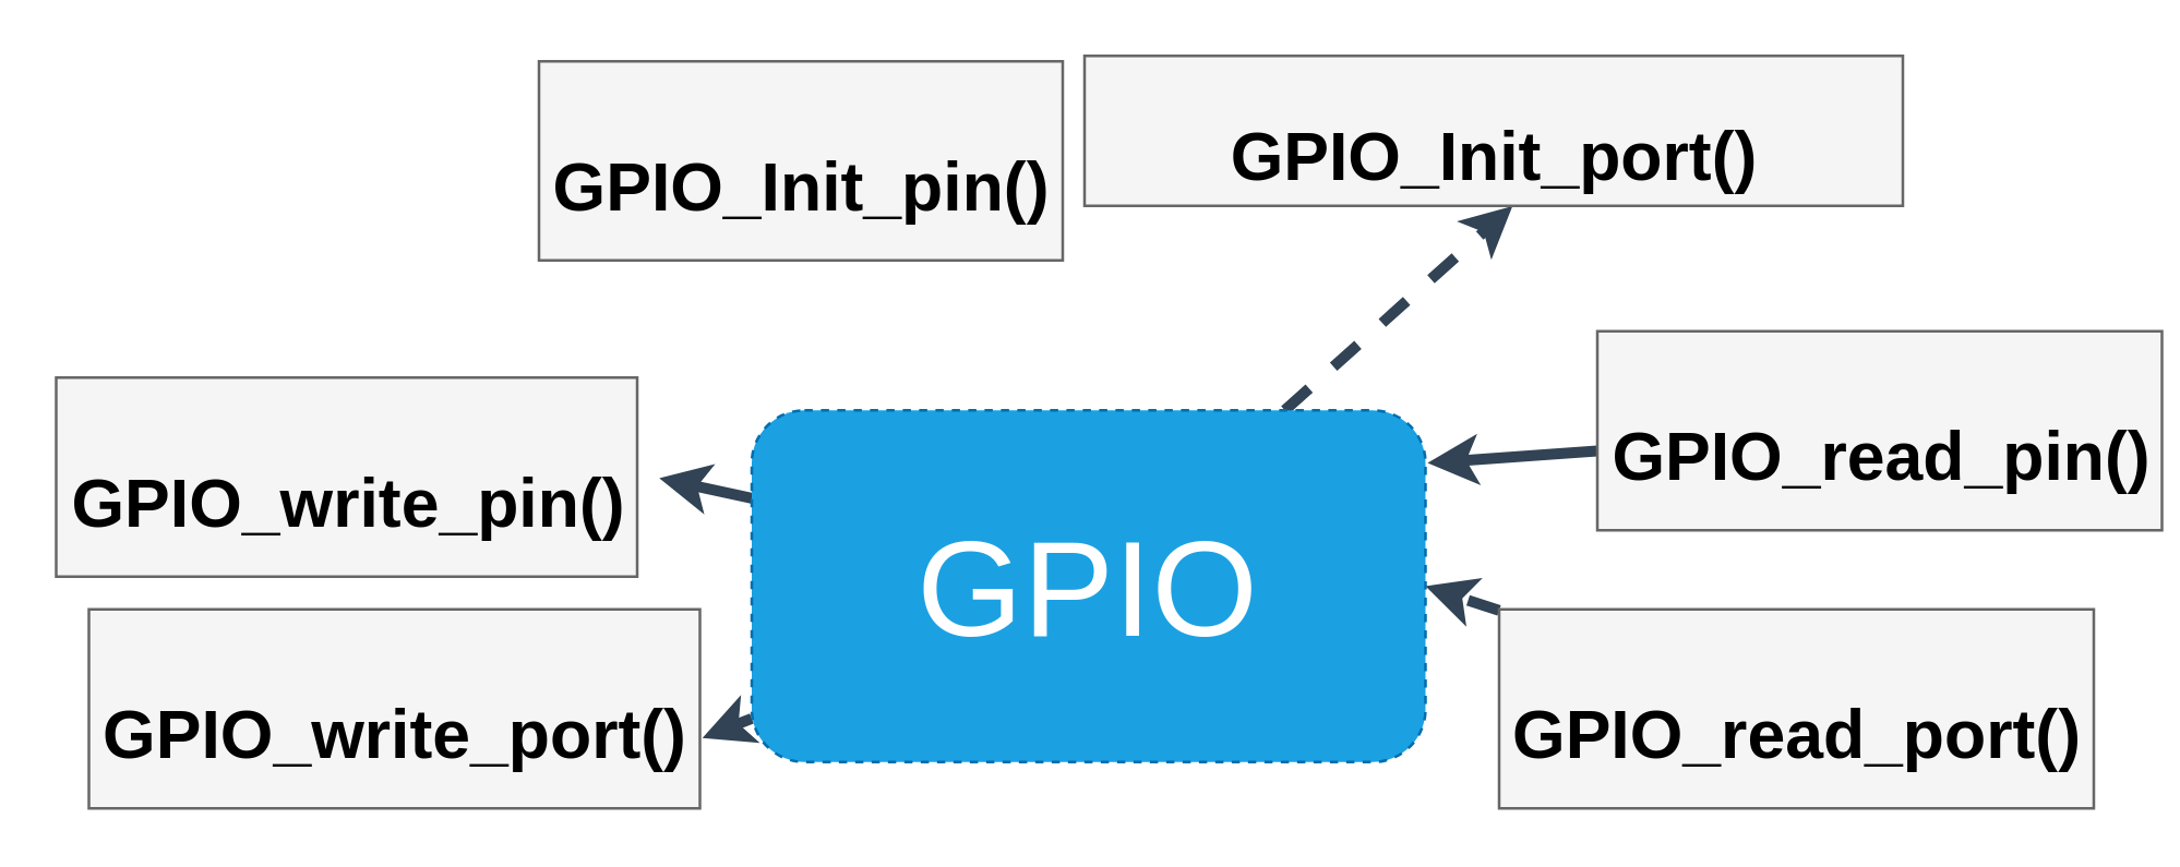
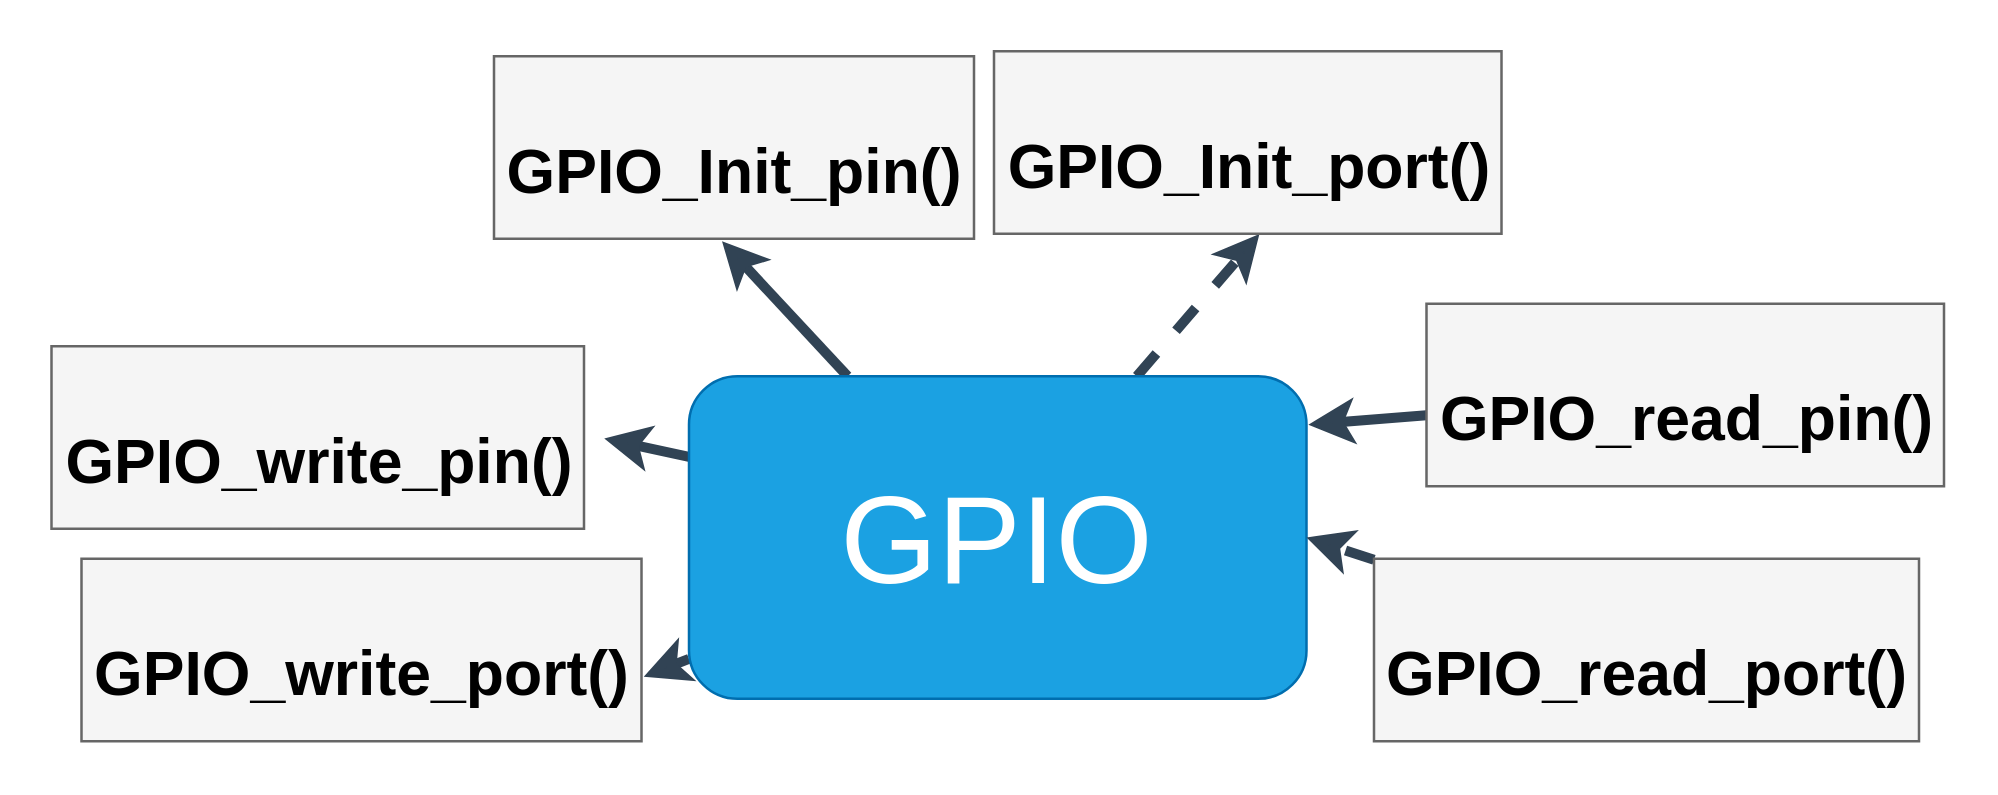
- <mxCell id="14" value="&lt;font style=&quot;font-size: 25px&quot; color=&quot;#000000&quot;&gt;&lt;b&gt;&lt;font style=&quot;font-size: 25px&quot;&gt;GPIO_Init_port&lt;/font&gt;()&lt;/b&gt;&lt;/font&gt;" style="text;html=1;align=center;verticalAlign=middle;resizable=0;points=[];autosize=1;strokeColor=#666666;fillColor=#f5f5f5;fontSize=50;fontColor=#333333;" parent="1" vertex="1"><mxGeometry x="397" y="20" width="300" height="55" as="geometry" /></mxCell>
+ <mxCell id="14" value="&lt;font style=&quot;font-size: 25px&quot; color=&quot;#000000&quot;&gt;&lt;b&gt;&lt;font style=&quot;font-size: 25px&quot;&gt;GPIO_Init_port&lt;/font&gt;()&lt;/b&gt;&lt;/font&gt;" style="text;html=1;align=center;verticalAlign=middle;resizable=0;points=[];autosize=1;strokeColor=#666666;fillColor=#f5f5f5;fontSize=50;fontColor=#333333;" parent="1" vertex="1"><mxGeometry x="397" y="20" width="203" height="73" as="geometry" /></mxCell>
+ <mxCell id="5" style="edgeStyle=none;rounded=0;html=1;entryX=0.475;entryY=1.014;entryDx=0;entryDy=0;entryPerimeter=0;fontSize=25;fontColor=#000000;strokeWidth=4;fillColor=#647687;strokeColor=#314354;" parent="1" source="6" target="7" edge="1"><mxGeometry relative="1" as="geometry" /></mxCell>
- <mxCell id="11" value="&lt;font style=&quot;font-size: 25px&quot; color=&quot;#000000&quot;&gt;&lt;b&gt;&lt;font style=&quot;font-size: 25px&quot;&gt;GPIO_read_pin&lt;/font&gt;()&lt;/b&gt;&lt;/font&gt;" style="text;html=1;align=center;verticalAlign=middle;resizable=0;points=[];autosize=1;strokeColor=#666666;fillColor=#f5f5f5;fontSize=50;fontColor=#333333;" parent="1" vertex="1"><mxGeometry x="585" y="121" width="207" height="73" as="geometry" /></mxCell>
+ <mxCell id="11" value="&lt;font style=&quot;font-size: 25px&quot; color=&quot;#000000&quot;&gt;&lt;b&gt;&lt;font style=&quot;font-size: 25px&quot;&gt;GPIO_read_pin&lt;/font&gt;()&lt;/b&gt;&lt;/font&gt;" style="text;html=1;align=center;verticalAlign=middle;resizable=0;points=[];autosize=1;strokeColor=#666666;fillColor=#f5f5f5;fontSize=50;fontColor=#333333;" parent="1" vertex="1"><mxGeometry x="570" y="121" width="207" height="73" as="geometry" /></mxCell>
- <mxCell id="6" value="&lt;font style=&quot;font-size: 50px&quot;&gt;GPIO&lt;/font&gt;" style="rounded=1;whiteSpace=wrap;html=1;fillColor=#1ba1e2;fontColor=#ffffff;strokeColor=#006EAF;dashed=1;" parent="1" vertex="1"><mxGeometry x="275" y="150" width="247" height="129" as="geometry" /></mxCell>
+ <mxCell id="6" value="&lt;font style=&quot;font-size: 50px&quot;&gt;GPIO&lt;/font&gt;" style="rounded=1;whiteSpace=wrap;html=1;fillColor=#1ba1e2;fontColor=#ffffff;strokeColor=#006EAF;" parent="1" vertex="1"><mxGeometry x="275" y="150" width="247" height="129" as="geometry" /></mxCell>
